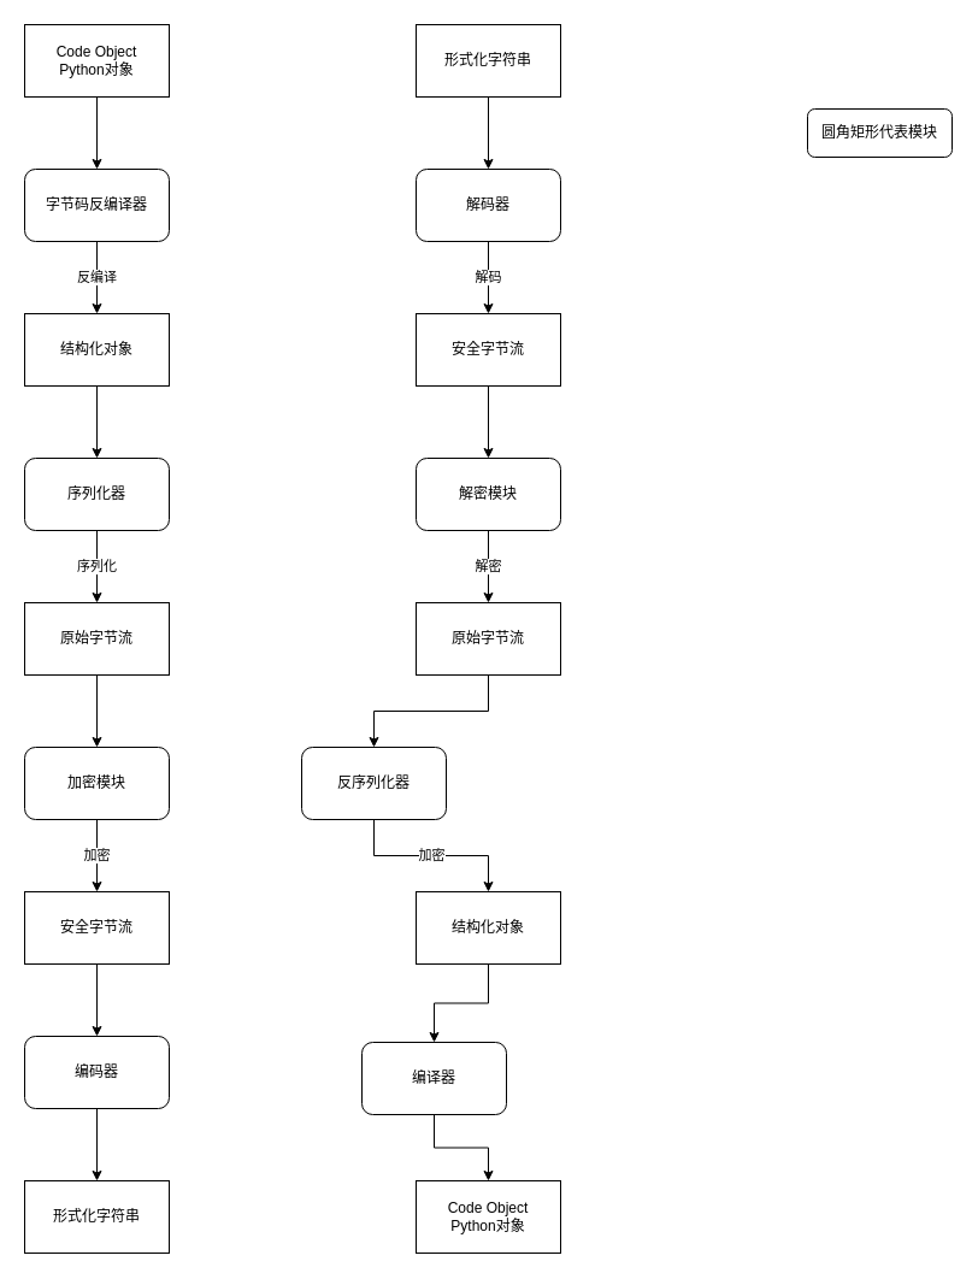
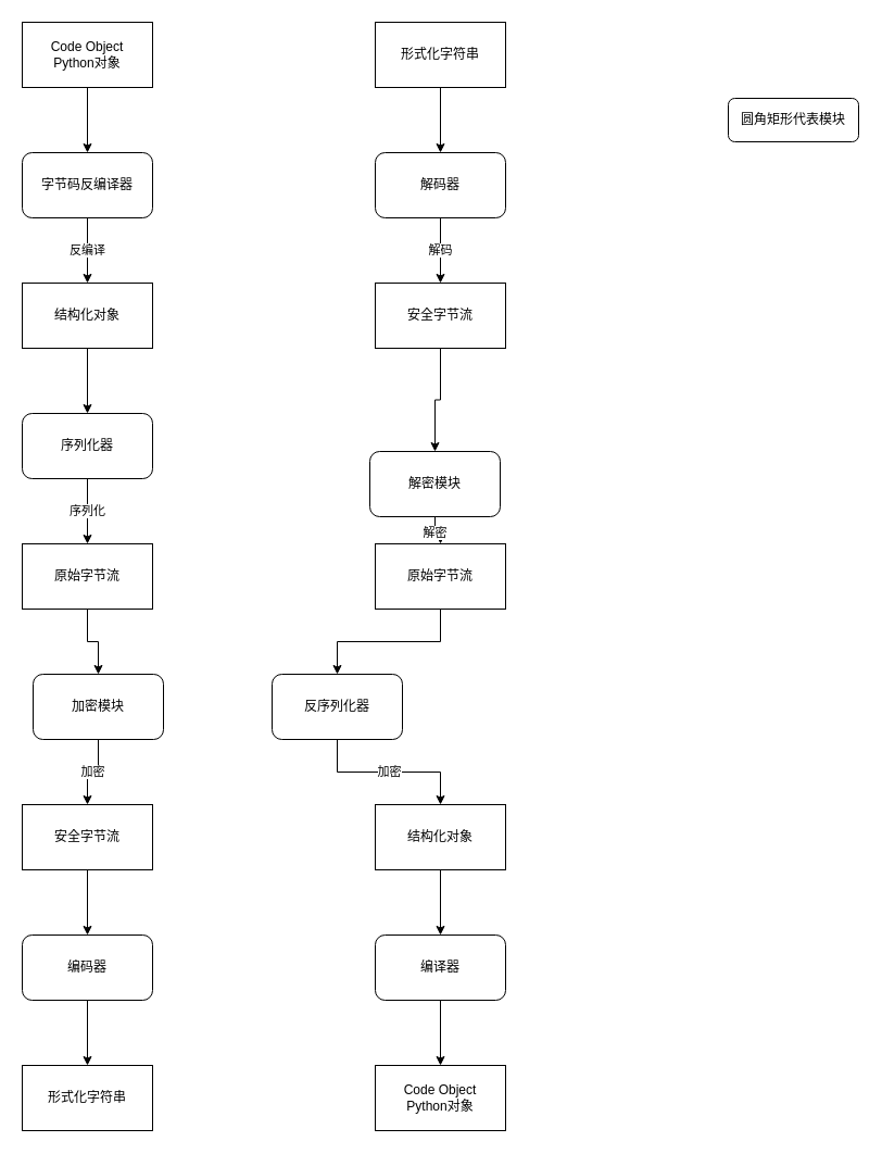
- <mxCell id="27" value="解密模块" style="rounded=1;whiteSpace=wrap;html=1;" parent="1" vertex="1"><mxGeometry x="345" y="380" width="120" height="60" as="geometry" /></mxCell>
+ <mxCell id="27" value="解密模块" style="rounded=1;whiteSpace=wrap;html=1;" parent="1" vertex="1"><mxGeometry x="340" y="415" width="120" height="60" as="geometry" /></mxCell>
- <mxCell id="14" value="加密模块" style="rounded=1;whiteSpace=wrap;html=1;" parent="1" vertex="1"><mxGeometry x="20" y="620" width="120" height="60" as="geometry" /></mxCell>
+ <mxCell id="14" value="加密模块" style="rounded=1;whiteSpace=wrap;html=1;" parent="1" vertex="1"><mxGeometry x="30" y="620" width="120" height="60" as="geometry" /></mxCell>
- <mxCell id="35" value="编译器" style="rounded=1;whiteSpace=wrap;html=1;" parent="1" vertex="1"><mxGeometry x="300" y="865" width="120" height="60" as="geometry" /></mxCell>
+ <mxCell id="35" value="编译器" style="rounded=1;whiteSpace=wrap;html=1;" parent="1" vertex="1"><mxGeometry x="345" y="860" width="120" height="60" as="geometry" /></mxCell>
